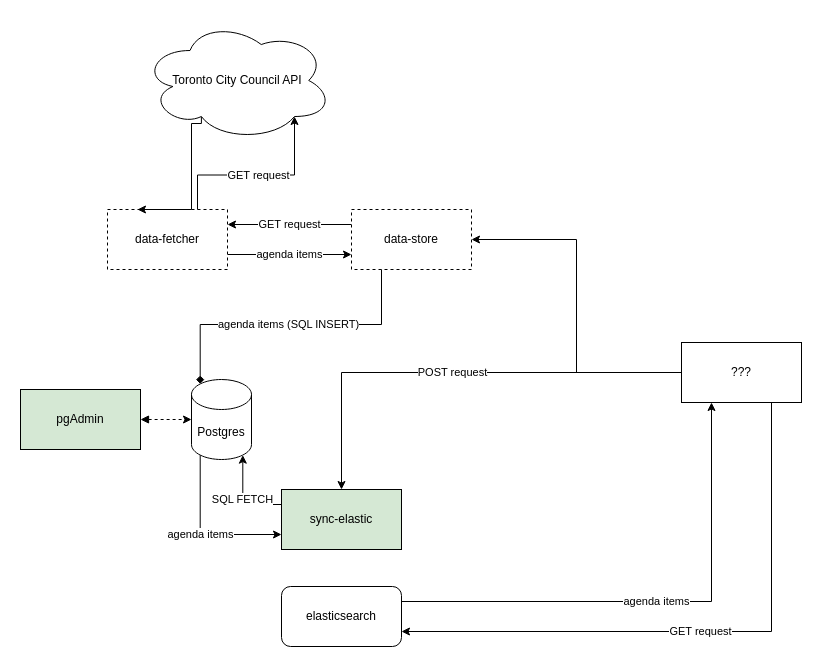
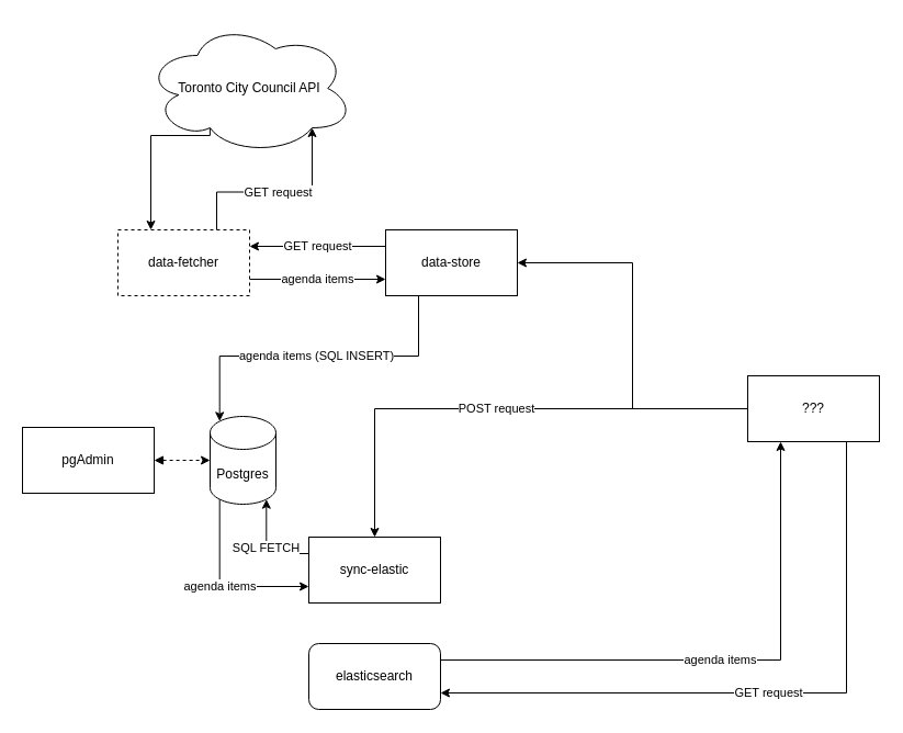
- <mxCell id="19" value="Toronto City Council API" style="ellipse;shape=cloud;whiteSpace=wrap;html=1;" parent="1" vertex="1"><mxGeometry x="142" y="20" width="190" height="120" as="geometry" /></mxCell>
+ <mxCell id="19" value="Toronto City Council API" style="ellipse;shape=cloud;whiteSpace=wrap;html=1;" parent="1" vertex="1"><mxGeometry x="132" y="20" width="190" height="120" as="geometry" /></mxCell>
- <mxCell id="6" value="data-store" style="rounded=0;whiteSpace=wrap;html=1;dashed=1;" parent="1" vertex="1"><mxGeometry x="351" y="209" width="120" height="60" as="geometry" /></mxCell>
+ <mxCell id="6" value="data-store" style="rounded=0;whiteSpace=wrap;html=1;" parent="1" vertex="1"><mxGeometry x="351" y="209" width="120" height="60" as="geometry" /></mxCell>
- <mxCell id="21" value="agenda items (SQL INSERT)" style="edgeStyle=orthogonalEdgeStyle;rounded=0;orthogonalLoop=1;jettySize=auto;html=1;exitX=0.25;exitY=1;exitDx=0;exitDy=0;entryX=0.145;entryY=0;entryDx=0;entryDy=4.35;entryPerimeter=0;endArrow=diamond;" parent="1" source="6" target="11" edge="1"><mxGeometry relative="1" as="geometry" /></mxCell>
+ <mxCell id="21" value="agenda items (SQL INSERT)" style="edgeStyle=orthogonalEdgeStyle;rounded=0;orthogonalLoop=1;jettySize=auto;html=1;exitX=0.25;exitY=1;exitDx=0;exitDy=0;entryX=0.145;entryY=0;entryDx=0;entryDy=4.35;entryPerimeter=0;" parent="1" source="6" target="11" edge="1"><mxGeometry relative="1" as="geometry" /></mxCell>
- <mxCell id="9" value="pgAdmin" style="rounded=0;whiteSpace=wrap;html=1;fillColor=#d5e8d4;" parent="1" vertex="1"><mxGeometry x="20" y="389" width="120" height="60" as="geometry" /></mxCell>
+ <mxCell id="9" value="pgAdmin" style="rounded=0;whiteSpace=wrap;html=1;" parent="1" vertex="1"><mxGeometry x="20" y="389" width="120" height="60" as="geometry" /></mxCell>
- <mxCell id="2" value="sync-elastic" style="rounded=0;whiteSpace=wrap;html=1;fillColor=#d5e8d4;" parent="1" vertex="1"><mxGeometry x="281" y="489" width="120" height="60" as="geometry" /></mxCell>
+ <mxCell id="2" value="sync-elastic" style="rounded=0;whiteSpace=wrap;html=1;" parent="1" vertex="1"><mxGeometry x="281" y="489" width="120" height="60" as="geometry" /></mxCell>
